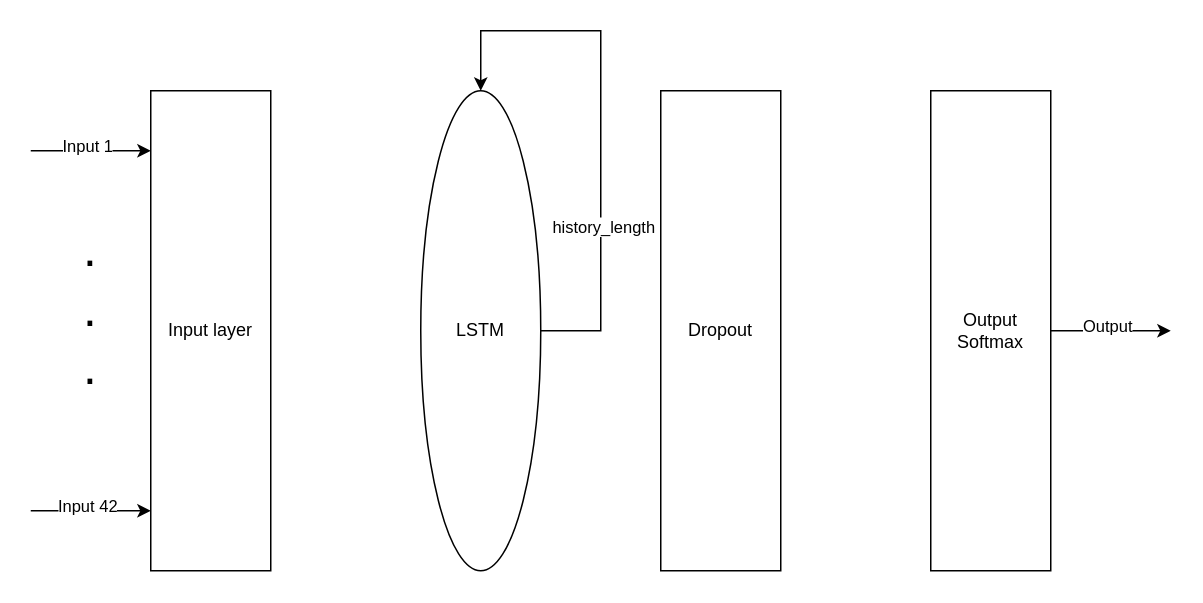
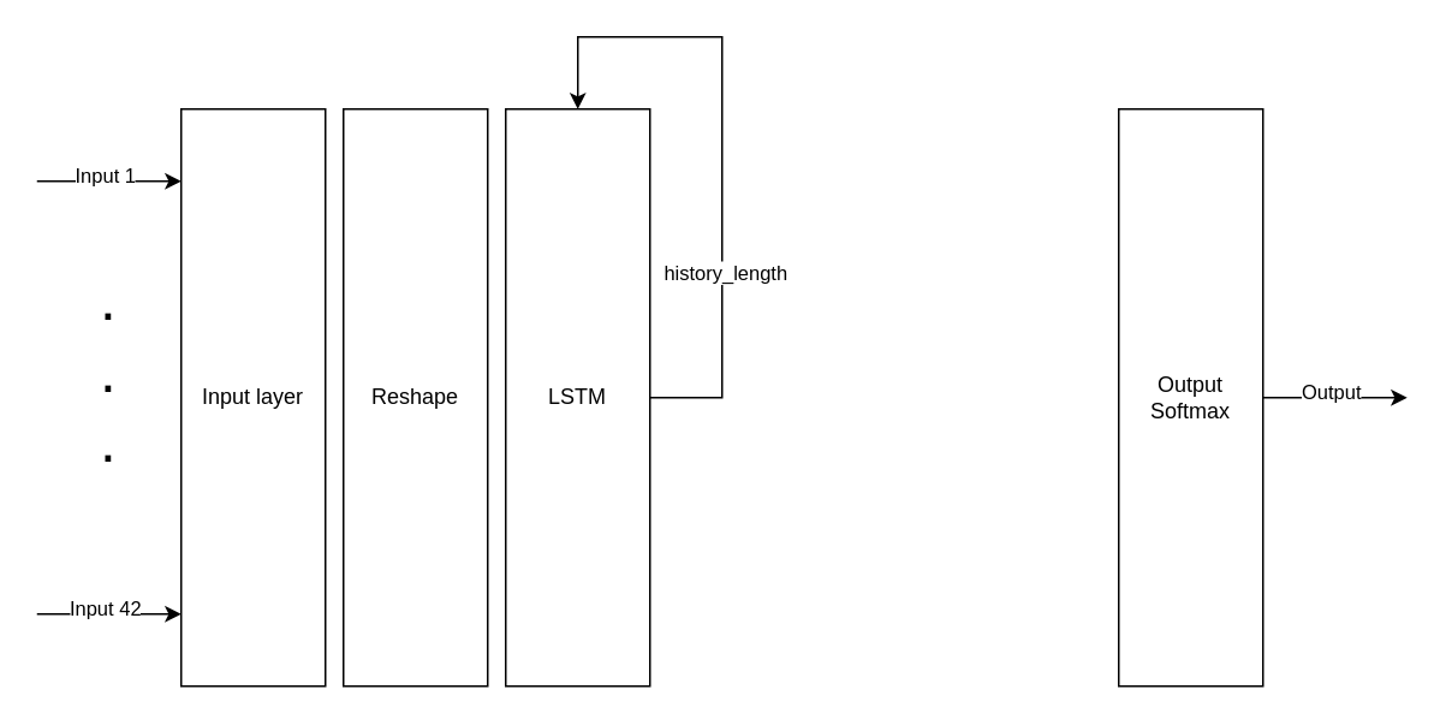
+ <mxCell id="8" value="Reshape" style="rounded=0;whiteSpace=wrap;html=1;" parent="1" vertex="1"><mxGeometry x="190" y="60" width="80" height="320" as="geometry" /></mxCell>
- <mxCell id="9" value="LSTM" style="ellipse;whiteSpace=wrap;html=1;" parent="1" vertex="1"><mxGeometry x="280" y="60" width="80" height="320" as="geometry" /></mxCell>
+ <mxCell id="9" value="LSTM" style="rounded=0;whiteSpace=wrap;html=1;" parent="1" vertex="1"><mxGeometry x="280" y="60" width="80" height="320" as="geometry" /></mxCell>
- <mxCell id="10" value="Dropout" style="rounded=0;whiteSpace=wrap;html=1;" parent="1" vertex="1"><mxGeometry x="440" y="60" width="80" height="320" as="geometry" /></mxCell>
